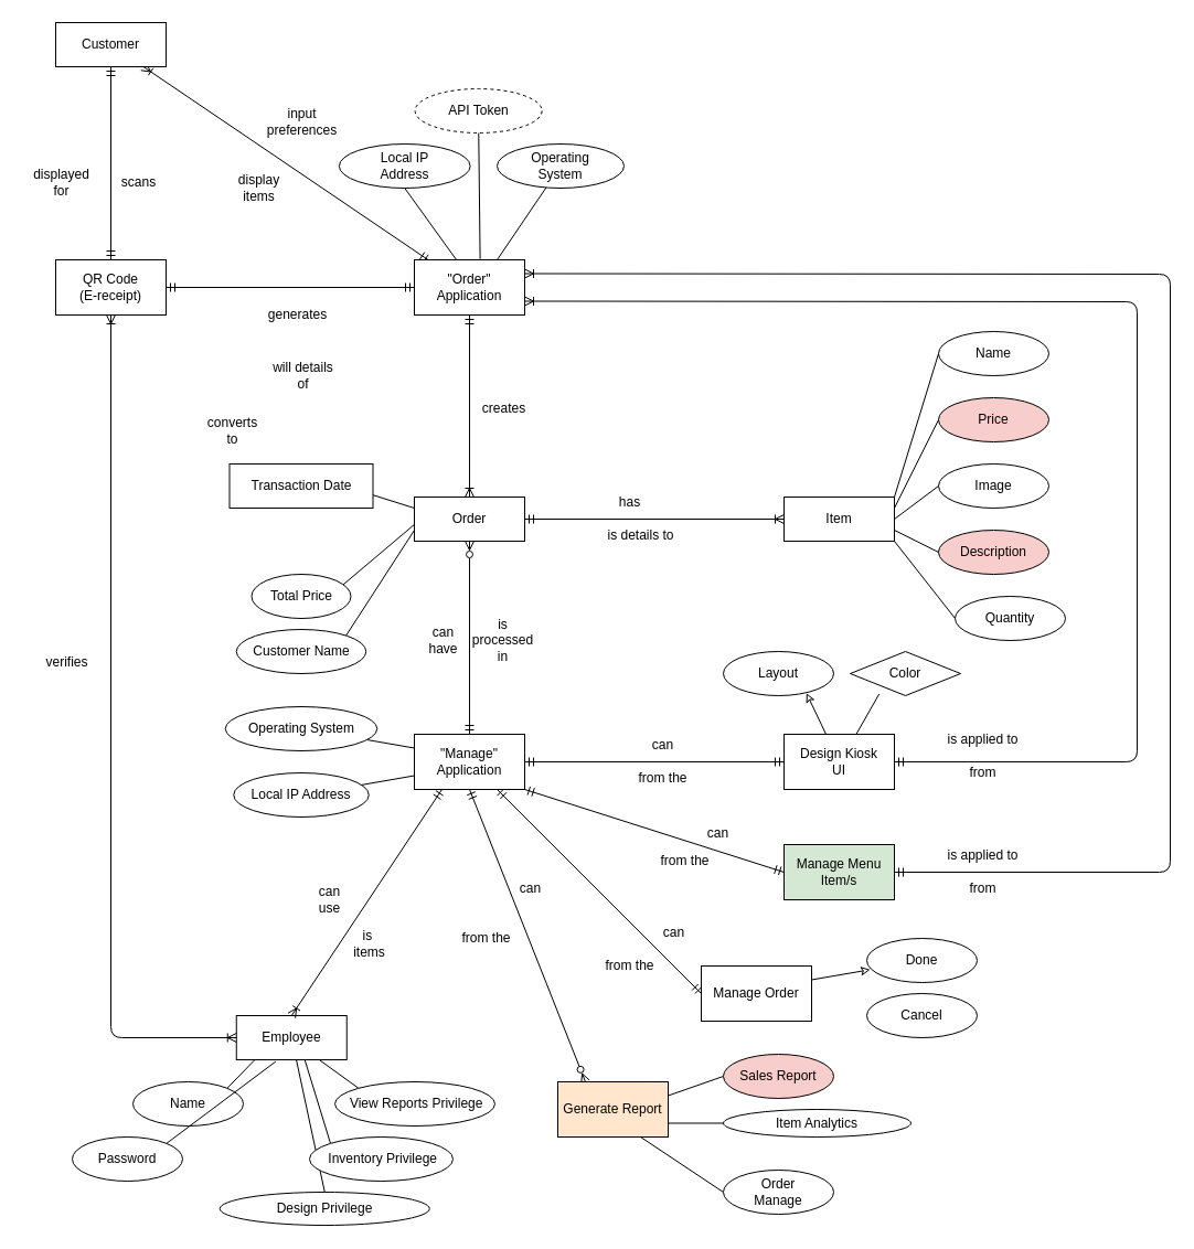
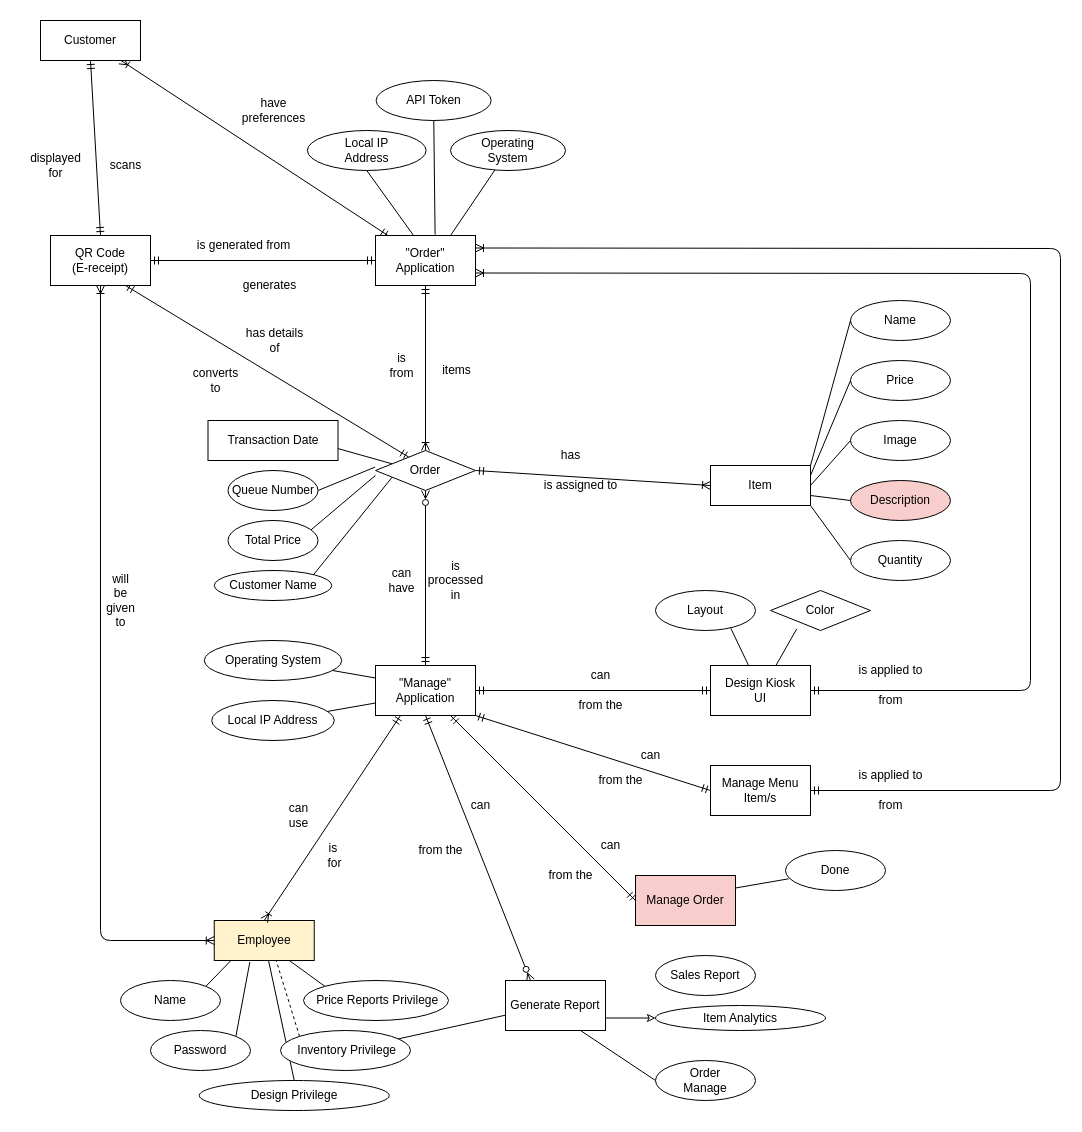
- <mxCell id="6" value="Customer" style="whiteSpace=wrap;html=1;align=center;" parent="1" vertex="1"><mxGeometry x="50" y="20" width="100" height="40" as="geometry" /></mxCell>
+ <mxCell id="6" value="Customer" style="whiteSpace=wrap;html=1;align=center;" parent="1" vertex="1"><mxGeometry x="40" y="20" width="100" height="40" as="geometry" /></mxCell>
- <mxCell id="42" value="API Token" style="ellipse;whiteSpace=wrap;html=1;align=center;dashed=1;" parent="1" vertex="1"><mxGeometry x="375.63" y="80" width="115" height="40" as="geometry" /></mxCell>
+ <mxCell id="42" value="API Token" style="ellipse;whiteSpace=wrap;html=1;align=center;" parent="1" vertex="1"><mxGeometry x="375.63" y="80" width="115" height="40" as="geometry" /></mxCell>
- <mxCell id="96" value="input &lt;br&gt;preferences" style="text;html=1;align=center;verticalAlign=middle;resizable=0;points=[];autosize=1;strokeColor=none;fillColor=none;" parent="1" vertex="1"><mxGeometry x="227.5" y="90" width="90" height="40" as="geometry" /></mxCell>
+ <mxCell id="96" value="have &lt;br&gt;preferences" style="text;html=1;align=center;verticalAlign=middle;resizable=0;points=[];autosize=1;strokeColor=none;fillColor=none;" parent="1" vertex="1"><mxGeometry x="227.5" y="90" width="90" height="40" as="geometry" /></mxCell>
- <mxCell id="97" value="display&lt;br&gt;items" style="text;html=1;align=center;verticalAlign=middle;resizable=0;points=[];autosize=1;strokeColor=none;fillColor=none;" parent="1" vertex="1"><mxGeometry x="203.75" y="150" width="60" height="40" as="geometry" /></mxCell>
+ <mxCell id="94" value="is generated from" style="text;html=1;align=center;verticalAlign=middle;resizable=0;points=[];autosize=1;strokeColor=none;fillColor=none;" parent="1" vertex="1"><mxGeometry x="183" y="230" width="120" height="30" as="geometry" /></mxCell>
- <mxCell id="92" value="will details&lt;br&gt;of" style="text;html=1;align=center;verticalAlign=middle;resizable=0;points=[];autosize=1;strokeColor=none;fillColor=none;" parent="1" vertex="1"><mxGeometry x="233.75" y="320" width="80" height="40" as="geometry" /></mxCell>
+ <mxCell id="92" value="has details&lt;br&gt;of" style="text;html=1;align=center;verticalAlign=middle;resizable=0;points=[];autosize=1;strokeColor=none;fillColor=none;" parent="1" vertex="1"><mxGeometry x="233.75" y="320" width="80" height="40" as="geometry" /></mxCell>
+ <mxCell id="91" value="is &lt;br&gt;from" style="text;html=1;align=center;verticalAlign=middle;resizable=0;points=[];autosize=1;strokeColor=none;fillColor=none;" parent="1" vertex="1"><mxGeometry x="375.63" y="345" width="50" height="40" as="geometry" /></mxCell>
+ <mxCell id="47" style="edgeStyle=none;html=1;startArrow=ERmandOne;startFill=0;endArrow=ERmandOne;endFill=0;exitX=0.75;exitY=1;exitDx=0;exitDy=0;entryX=0.25;entryY=0;entryDx=0;entryDy=0;" parent="1" source="48" target="26" edge="1"><mxGeometry relative="1" as="geometry"><mxPoint x="100" y="310" as="sourcePoint" /><mxPoint x="232.06" y="352.72" as="targetPoint" /></mxGeometry></mxCell>
- <mxCell id="90" value="creates" style="text;html=1;align=center;verticalAlign=middle;resizable=0;points=[];autosize=1;strokeColor=none;fillColor=none;" parent="1" vertex="1"><mxGeometry x="425.63" y="355" width="60" height="30" as="geometry" /></mxCell>
+ <mxCell id="90" value="items" style="text;html=1;align=center;verticalAlign=middle;resizable=0;points=[];autosize=1;strokeColor=none;fillColor=none;" parent="1" vertex="1"><mxGeometry x="425.63" y="355" width="60" height="30" as="geometry" /></mxCell>
- <mxCell id="8" value="Price" style="ellipse;whiteSpace=wrap;html=1;align=center;fillColor=#f8cecc;" parent="1" vertex="1"><mxGeometry x="850" y="360" width="100" height="40" as="geometry" /></mxCell>
+ <mxCell id="8" value="Price" style="ellipse;whiteSpace=wrap;html=1;align=center;" parent="1" vertex="1"><mxGeometry x="850" y="360" width="100" height="40" as="geometry" /></mxCell>
- <mxCell id="93" value="converts&lt;br&gt;to" style="text;html=1;align=center;verticalAlign=middle;resizable=0;points=[];autosize=1;strokeColor=none;fillColor=none;" parent="1" vertex="1"><mxGeometry x="175" y="370" width="70" height="40" as="geometry" /></mxCell>
+ <mxCell id="93" value="converts&lt;br&gt;to" style="text;html=1;align=center;verticalAlign=middle;resizable=0;points=[];autosize=1;strokeColor=none;fillColor=none;" parent="1" vertex="1"><mxGeometry x="180" y="360" width="70" height="40" as="geometry" /></mxCell>
- <mxCell id="26" value="Order" style="whiteSpace=wrap;html=1;align=center;" parent="1" vertex="1"><mxGeometry x="375" y="450" width="100" height="40" as="geometry" /></mxCell>
+ <mxCell id="26" value="Order" style="rhombus;whiteSpace=wrap;html=1;align=center;" parent="1" vertex="1"><mxGeometry x="375" y="450" width="100" height="40" as="geometry" /></mxCell>
- <mxCell id="4" value="Item" style="whiteSpace=wrap;html=1;align=center;" parent="1" vertex="1"><mxGeometry x="710" y="450" width="100" height="40" as="geometry" /></mxCell>
+ <mxCell id="4" value="Item" style="whiteSpace=wrap;html=1;align=center;" parent="1" vertex="1"><mxGeometry x="710" y="465" width="100" height="40" as="geometry" /></mxCell>
+ <mxCell id="70" style="edgeStyle=none;rounded=1;html=1;exitX=1;exitY=0.5;exitDx=0;exitDy=0;entryX=-0.004;entryY=0.415;entryDx=0;entryDy=0;entryPerimeter=0;startArrow=none;startFill=0;endArrow=none;endFill=0;" parent="1" source="71" target="26" edge="1"><mxGeometry relative="1" as="geometry" /></mxCell>
- <mxCell id="79" value="is details to" style="text;html=1;align=center;verticalAlign=middle;resizable=0;points=[];autosize=1;strokeColor=none;fillColor=none;" parent="1" vertex="1"><mxGeometry x="530" y="470" width="100" height="30" as="geometry" /></mxCell>
+ <mxCell id="79" value="is assigned to" style="text;html=1;align=center;verticalAlign=middle;resizable=0;points=[];autosize=1;strokeColor=none;fillColor=none;" parent="1" vertex="1"><mxGeometry x="530" y="470" width="100" height="30" as="geometry" /></mxCell>
+ <mxCell id="71" value="Queue Number" style="ellipse;whiteSpace=wrap;html=1;align=center;" parent="1" vertex="1"><mxGeometry x="227.5" y="470" width="90" height="40" as="geometry" /></mxCell>
- <mxCell id="38" value="Quantity" style="ellipse;whiteSpace=wrap;html=1;align=center;" parent="1" vertex="1"><mxGeometry x="865" y="540" width="100" height="40" as="geometry" /></mxCell>
+ <mxCell id="38" value="Quantity" style="ellipse;whiteSpace=wrap;html=1;align=center;" parent="1" vertex="1"><mxGeometry x="850" y="540" width="100" height="40" as="geometry" /></mxCell>
- <mxCell id="40" value="Customer Name" style="ellipse;whiteSpace=wrap;html=1;align=center;" parent="1" vertex="1"><mxGeometry x="213.75" y="570" width="117.5" height="40" as="geometry" /></mxCell>
+ <mxCell id="40" value="Customer Name" style="ellipse;whiteSpace=wrap;html=1;align=center;" parent="1" vertex="1"><mxGeometry x="213.75" y="570" width="117.5" height="30" as="geometry" /></mxCell>
- <mxCell id="101" value="verifies" style="text;html=1;align=center;verticalAlign=middle;resizable=0;points=[];autosize=1;strokeColor=none;fillColor=none;" parent="1" vertex="1"><mxGeometry x="30" y="585" width="60" height="30" as="geometry" /></mxCell>
+ <mxCell id="100" value="will&lt;br&gt;be&lt;br&gt;given&lt;br&gt;to" style="text;html=1;align=center;verticalAlign=middle;resizable=0;points=[];autosize=1;strokeColor=none;fillColor=none;" parent="1" vertex="1"><mxGeometry x="95" y="565" width="50" height="70" as="geometry" /></mxCell>
- <mxCell id="51" style="edgeStyle=none;html=1;entryX=0.753;entryY=0.944;entryDx=0;entryDy=0;entryPerimeter=0;endArrow=classic;endFill=0;" parent="1" source="52" target="72" edge="1"><mxGeometry relative="1" as="geometry" /></mxCell>
+ <mxCell id="51" style="edgeStyle=none;html=1;entryX=0.753;entryY=0.944;entryDx=0;entryDy=0;entryPerimeter=0;endArrow=none;endFill=0;" parent="1" source="52" target="72" edge="1"><mxGeometry relative="1" as="geometry" /></mxCell>
- <mxCell id="54" value="Manage Menu&lt;br&gt;Item/s" style="whiteSpace=wrap;html=1;align=center;fillColor=#d5e8d4;" parent="1" vertex="1"><mxGeometry x="710" y="765" width="100" height="50" as="geometry" /></mxCell>
+ <mxCell id="54" value="Manage Menu&lt;br&gt;Item/s" style="whiteSpace=wrap;html=1;align=center;" parent="1" vertex="1"><mxGeometry x="710" y="765" width="100" height="50" as="geometry" /></mxCell>
- <mxCell id="89" value="is&amp;nbsp;&lt;br&gt;items" style="text;html=1;align=center;verticalAlign=middle;resizable=0;points=[];autosize=1;strokeColor=none;fillColor=none;" parent="1" vertex="1"><mxGeometry x="313.75" y="835" width="40" height="40" as="geometry" /></mxCell>
+ <mxCell id="89" value="is&amp;nbsp;&lt;br&gt;for" style="text;html=1;align=center;verticalAlign=middle;resizable=0;points=[];autosize=1;strokeColor=none;fillColor=none;" parent="1" vertex="1"><mxGeometry x="313.75" y="835" width="40" height="40" as="geometry" /></mxCell>
- <mxCell id="56" style="edgeStyle=none;rounded=1;html=1;exitX=1;exitY=0.25;exitDx=0;exitDy=0;entryX=0.031;entryY=0.708;entryDx=0;entryDy=0;startArrow=none;startFill=0;endArrow=classic;endFill=0;entryPerimeter=0;" parent="1" source="57" target="62" edge="1"><mxGeometry relative="1" as="geometry" /></mxCell>
+ <mxCell id="56" style="edgeStyle=none;rounded=1;html=1;exitX=1;exitY=0.25;exitDx=0;exitDy=0;entryX=0.031;entryY=0.708;entryDx=0;entryDy=0;startArrow=none;startFill=0;endArrow=none;endFill=0;entryPerimeter=0;" parent="1" source="57" target="62" edge="1"><mxGeometry relative="1" as="geometry" /></mxCell>
- <mxCell id="57" value="Manage&amp;nbsp;Order" style="whiteSpace=wrap;html=1;align=center;" parent="1" vertex="1"><mxGeometry x="635" y="875" width="100" height="50" as="geometry" /></mxCell>
+ <mxCell id="57" value="Manage&amp;nbsp;Order" style="whiteSpace=wrap;html=1;align=center;fillColor=#f8cecc;" parent="1" vertex="1"><mxGeometry x="635" y="875" width="100" height="50" as="geometry" /></mxCell>
- <mxCell id="63" value="Cancel" style="ellipse;whiteSpace=wrap;html=1;align=center;" parent="1" vertex="1"><mxGeometry x="785" y="900" width="100" height="40" as="geometry" /></mxCell>
- <mxCell id="7" value="Employee" style="whiteSpace=wrap;html=1;align=center;" parent="1" vertex="1"><mxGeometry x="213.75" y="920" width="100" height="40" as="geometry" /></mxCell>
+ <mxCell id="7" value="Employee" style="whiteSpace=wrap;html=1;align=center;fillColor=#fff2cc;" parent="1" vertex="1"><mxGeometry x="213.75" y="920" width="100" height="40" as="geometry" /></mxCell>
- <mxCell id="64" value="Sales Report" style="ellipse;whiteSpace=wrap;html=1;align=center;fillColor=#f8cecc;" parent="1" vertex="1"><mxGeometry x="655" y="955" width="100" height="40" as="geometry" /></mxCell>
+ <mxCell id="64" value="Sales Report" style="ellipse;whiteSpace=wrap;html=1;align=center;" parent="1" vertex="1"><mxGeometry x="655" y="955" width="100" height="40" as="geometry" /></mxCell>
- <mxCell id="58" style="edgeStyle=none;rounded=1;html=1;exitX=1;exitY=0.25;exitDx=0;exitDy=0;entryX=0;entryY=0.5;entryDx=0;entryDy=0;startArrow=none;startFill=0;endArrow=none;endFill=0;" parent="1" source="61" target="64" edge="1"><mxGeometry relative="1" as="geometry" /></mxCell>
+ <mxCell id="58" style="edgeStyle=none;rounded=1;html=1;exitX=1;exitY=0.25;exitDx=0;exitDy=0;startArrow=none;startFill=0;endArrow=none;endFill=0;" parent="1" source="61" target="18" edge="1"><mxGeometry relative="1" as="geometry" /></mxCell>
- <mxCell id="17" style="edgeStyle=none;rounded=1;html=1;exitX=0;exitY=0;exitDx=0;exitDy=0;entryX=0.62;entryY=1.005;entryDx=0;entryDy=0;entryPerimeter=0;startArrow=none;startFill=0;endArrow=none;endFill=0;" parent="1" source="18" target="7" edge="1"><mxGeometry relative="1" as="geometry" /></mxCell>
+ <mxCell id="17" style="edgeStyle=none;rounded=1;html=1;exitX=0;exitY=0;exitDx=0;exitDy=0;entryX=0.62;entryY=1.005;entryDx=0;entryDy=0;entryPerimeter=0;startArrow=none;startFill=0;endArrow=none;endFill=0;dashed=1;" parent="1" source="18" target="7" edge="1"><mxGeometry relative="1" as="geometry" /></mxCell>
- <mxCell id="20" value="&amp;nbsp;View Reports Privilege" style="ellipse;whiteSpace=wrap;html=1;align=center;" parent="1" vertex="1"><mxGeometry x="303" y="980" width="145" height="40" as="geometry" /></mxCell>
+ <mxCell id="20" value="&amp;nbsp;Price Reports Privilege" style="ellipse;whiteSpace=wrap;html=1;align=center;" parent="1" vertex="1"><mxGeometry x="303" y="980" width="145" height="40" as="geometry" /></mxCell>
- <mxCell id="61" value="Generate Report" style="whiteSpace=wrap;html=1;align=center;fillColor=#ffe6cc;" parent="1" vertex="1"><mxGeometry x="505" y="980" width="100" height="50" as="geometry" /></mxCell>
+ <mxCell id="61" value="Generate Report" style="whiteSpace=wrap;html=1;align=center;" parent="1" vertex="1"><mxGeometry x="505" y="980" width="100" height="50" as="geometry" /></mxCell>
- <mxCell id="59" style="edgeStyle=none;rounded=1;html=1;exitX=1;exitY=0.75;exitDx=0;exitDy=0;entryX=0;entryY=0.5;entryDx=0;entryDy=0;startArrow=none;startFill=0;endArrow=none;endFill=0;" parent="1" source="61" target="65" edge="1"><mxGeometry relative="1" as="geometry" /></mxCell>
+ <mxCell id="59" style="edgeStyle=none;rounded=1;html=1;exitX=1;exitY=0.75;exitDx=0;exitDy=0;entryX=0;entryY=0.5;entryDx=0;entryDy=0;startArrow=none;startFill=0;endArrow=classic;endFill=0;" parent="1" source="61" target="65" edge="1"><mxGeometry relative="1" as="geometry" /></mxCell>
- <mxCell id="14" value="Password" style="ellipse;whiteSpace=wrap;html=1;align=center;" parent="1" vertex="1"><mxGeometry x="65" y="1030" width="100" height="40" as="geometry" /></mxCell>
+ <mxCell id="14" value="Password" style="ellipse;whiteSpace=wrap;html=1;align=center;" parent="1" vertex="1"><mxGeometry x="150" y="1030" width="100" height="40" as="geometry" /></mxCell>
